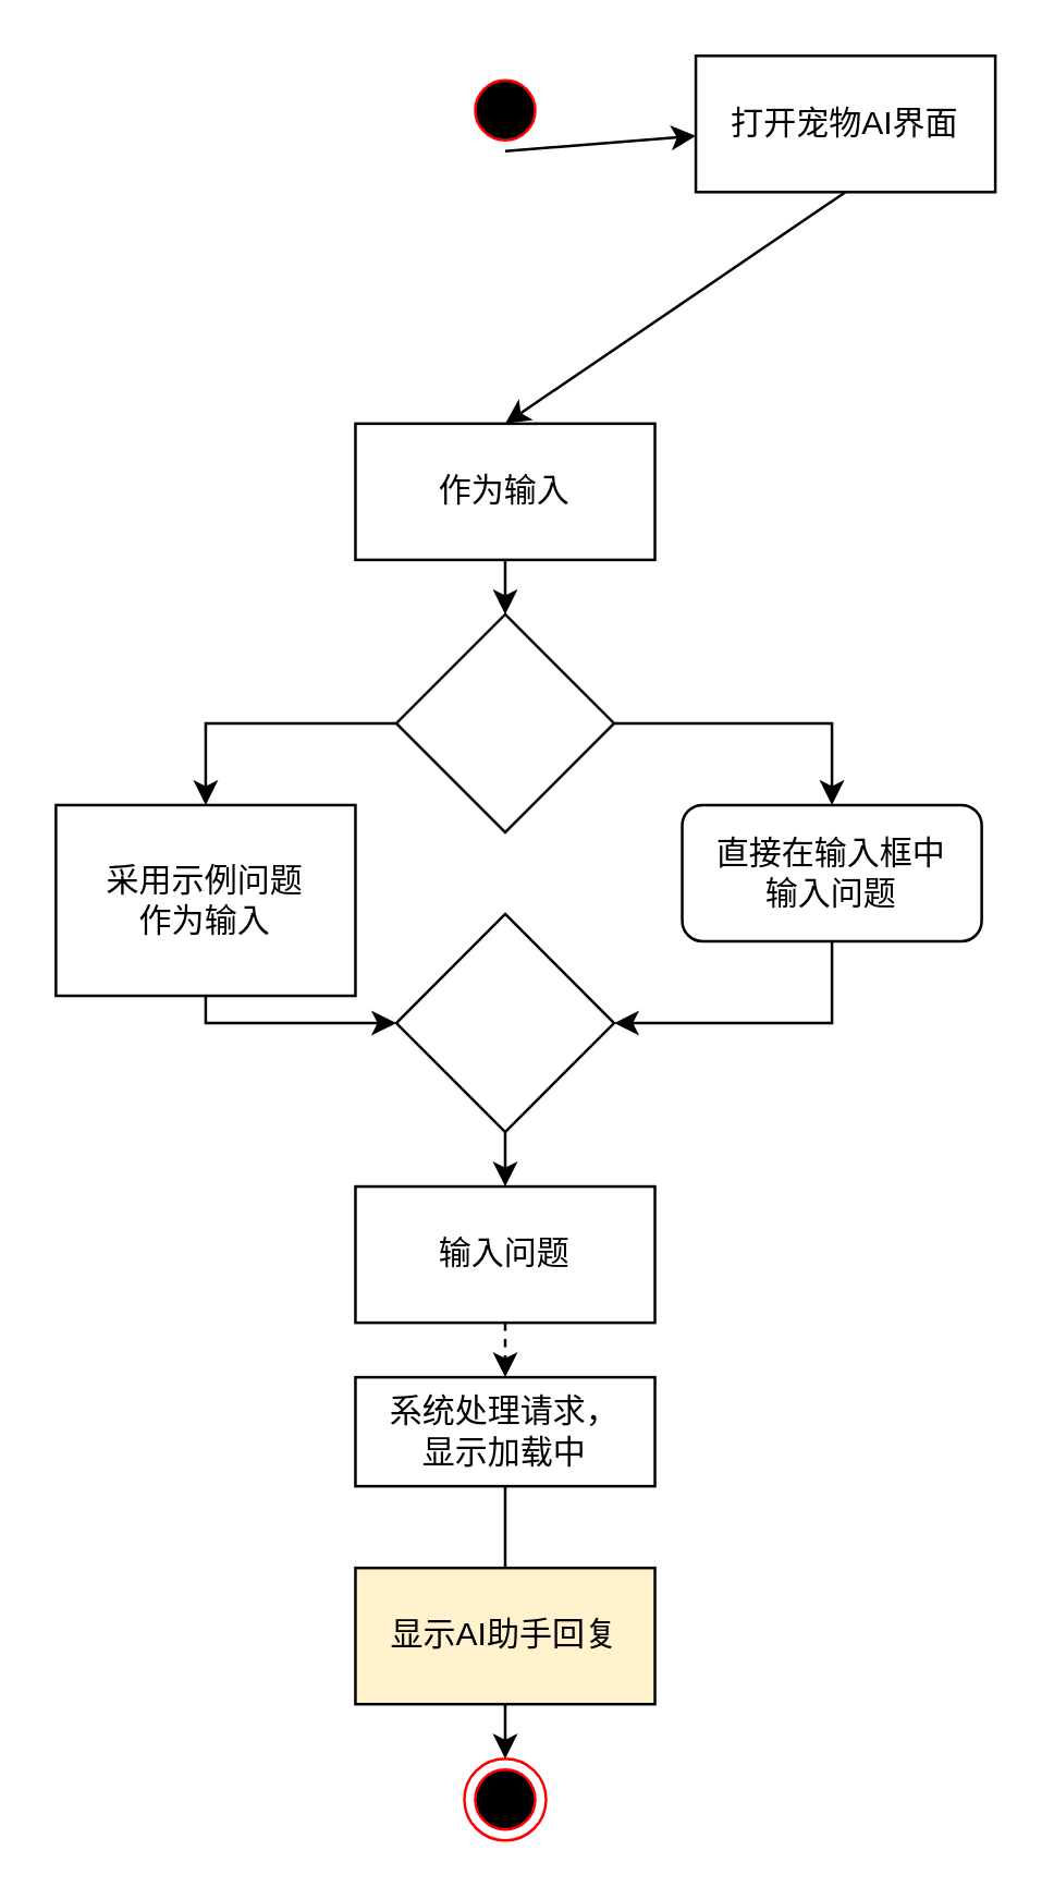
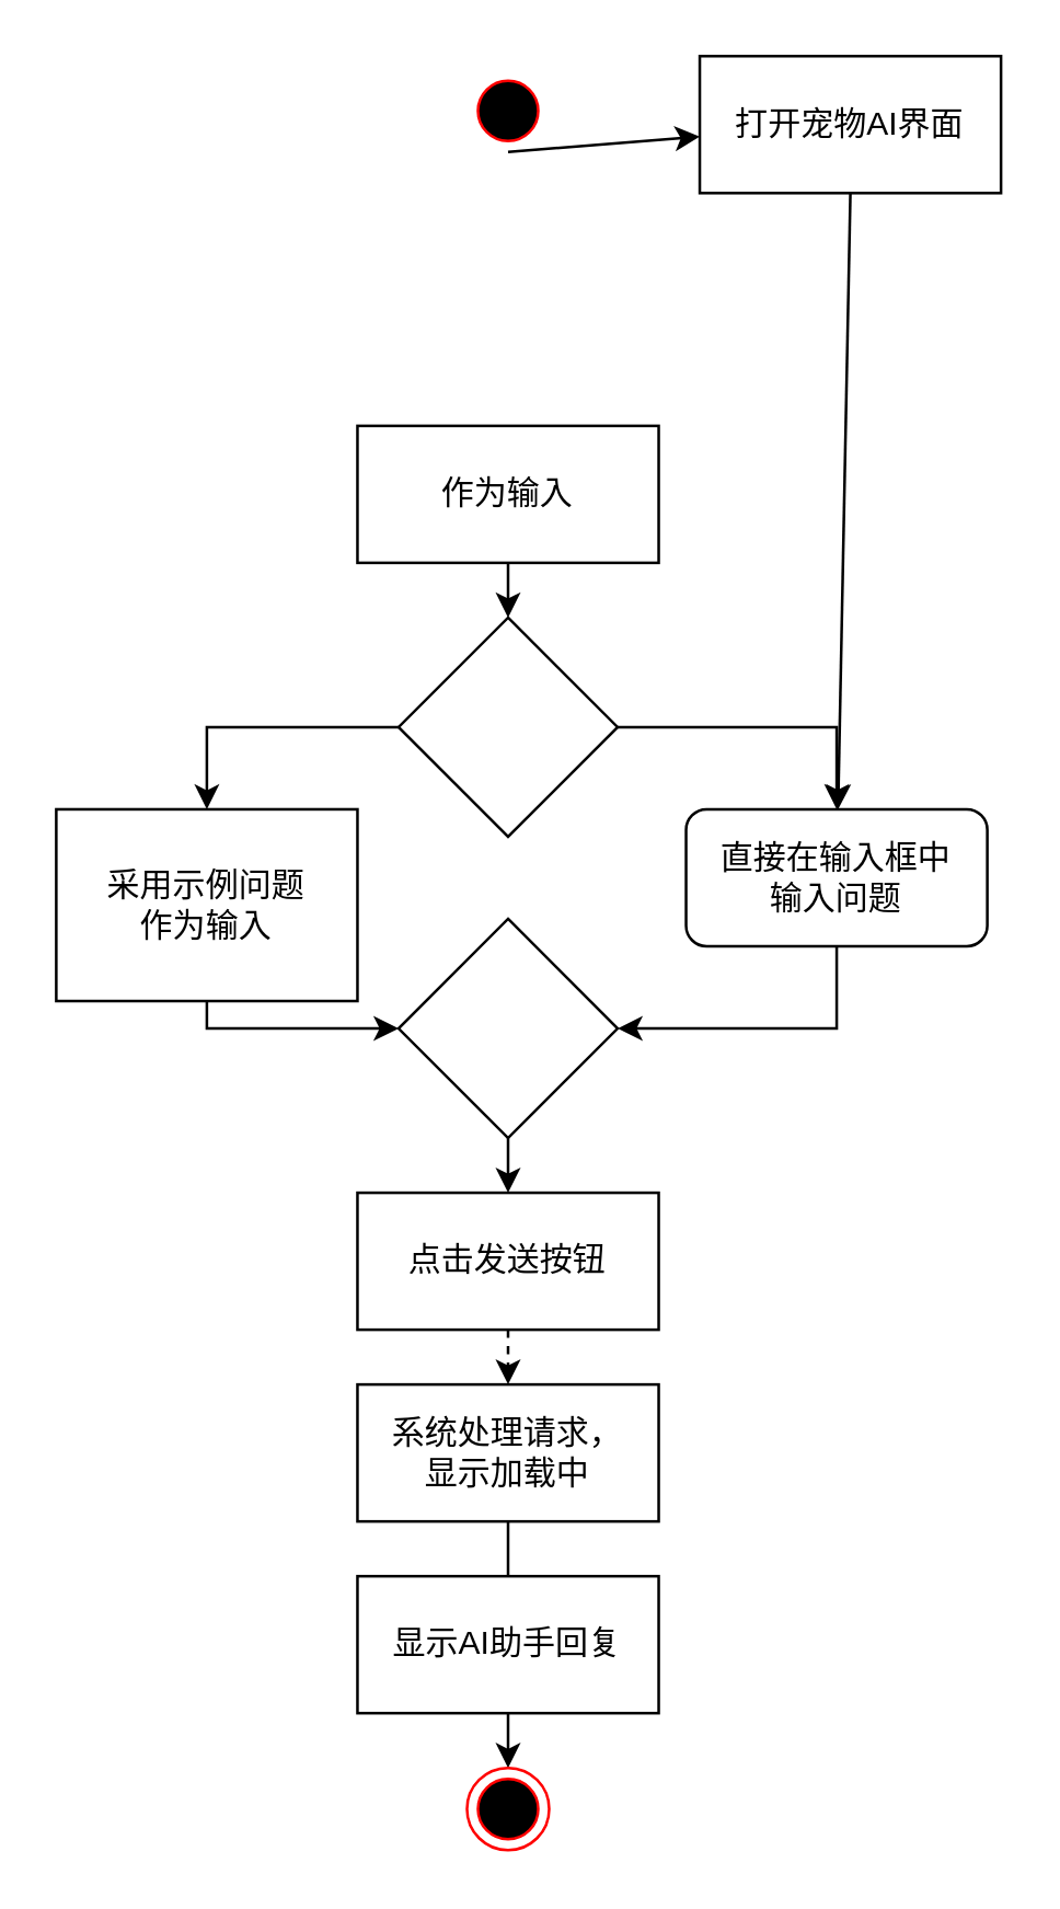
- <mxCell id="4" value="" style="endArrow=classic;html=1;rounded=0;exitX=0.5;exitY=1;exitDx=0;exitDy=0;entryX=0.5;entryY=0;entryDx=0;entryDy=0;" parent="1" source="3" target="6" edge="1"><mxGeometry width="50" height="50" relative="1" as="geometry"><mxPoint x="180" y="335" as="sourcePoint" /><mxPoint x="185" y="135" as="targetPoint" /></mxGeometry></mxCell>
+ <mxCell id="4" value="" style="endArrow=classic;html=1;rounded=0;exitX=0.5;exitY=1;exitDx=0;exitDy=0;" parent="1" source="3" target="9" edge="1"><mxGeometry width="50" height="50" relative="1" as="geometry"><mxPoint x="180" y="335" as="sourcePoint" /><mxPoint x="185" y="135" as="targetPoint" /></mxGeometry></mxCell>
- <mxCell id="17" value="输入问题" style="html=1;whiteSpace=wrap;" parent="1" vertex="1"><mxGeometry x="130" y="435" width="110" height="50" as="geometry" /></mxCell>
+ <mxCell id="17" value="点击发送按钮" style="html=1;whiteSpace=wrap;" parent="1" vertex="1"><mxGeometry x="130" y="435" width="110" height="50" as="geometry" /></mxCell>
- <mxCell id="19" value="系统处理请求，&lt;div&gt;显示加载中&lt;/div&gt;" style="html=1;whiteSpace=wrap;" parent="1" vertex="1"><mxGeometry x="130" y="505" width="110" height="40" as="geometry" /></mxCell>
+ <mxCell id="19" value="系统处理请求，&lt;div&gt;显示加载中&lt;/div&gt;" style="html=1;whiteSpace=wrap;" parent="1" vertex="1"><mxGeometry x="130" y="505" width="110" height="50" as="geometry" /></mxCell>
- <mxCell id="21" value="显示AI助手回复" style="html=1;whiteSpace=wrap;fillColor=#fff2cc;" parent="1" vertex="1"><mxGeometry x="130" y="575" width="110" height="50" as="geometry" /></mxCell>
+ <mxCell id="21" value="显示AI助手回复" style="html=1;whiteSpace=wrap;" parent="1" vertex="1"><mxGeometry x="130" y="575" width="110" height="50" as="geometry" /></mxCell>
